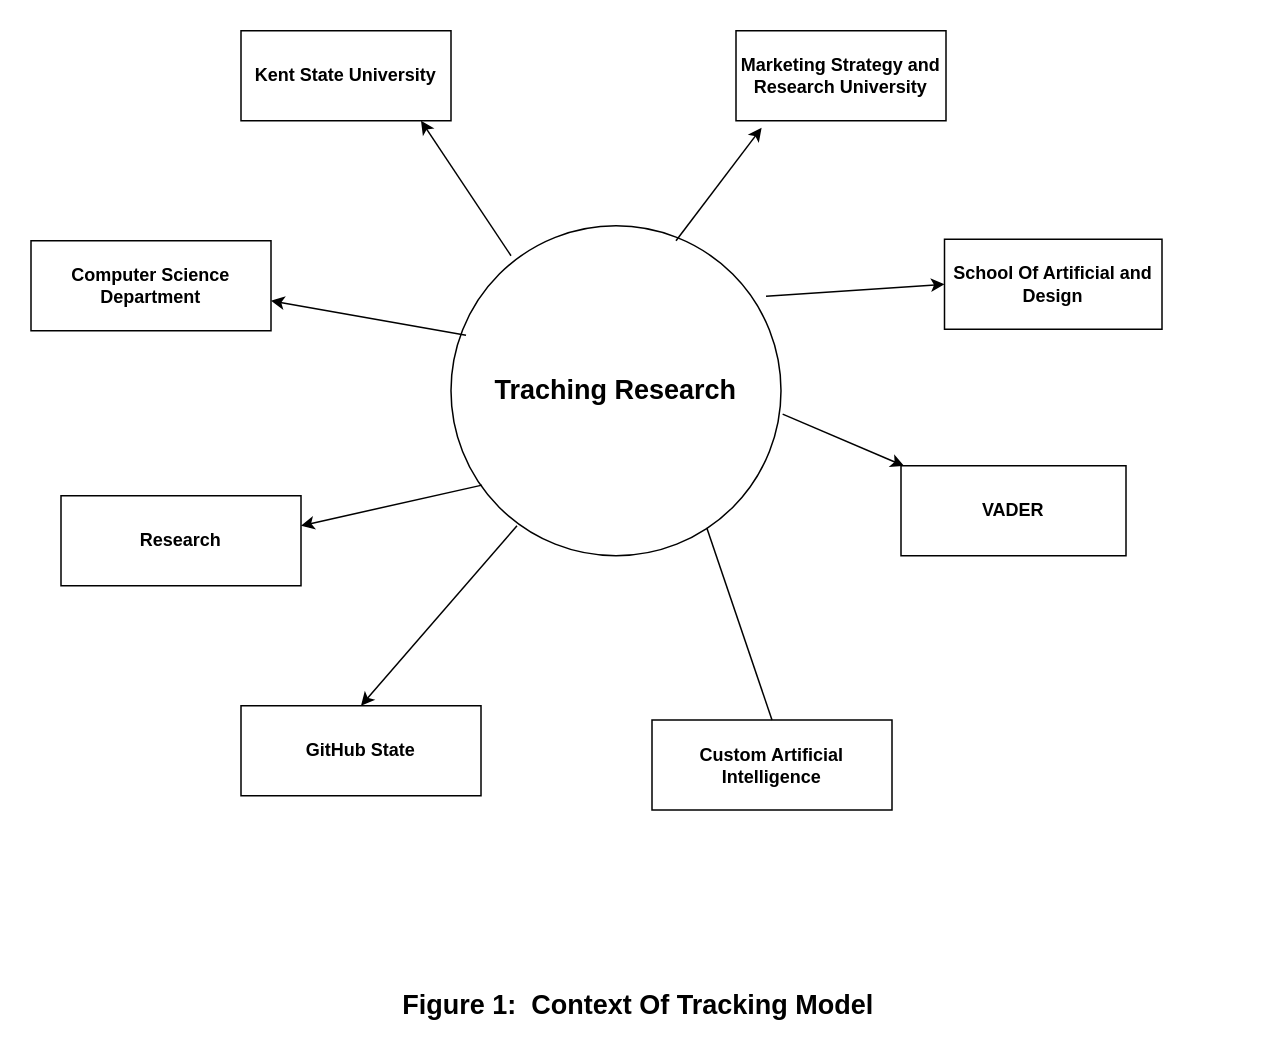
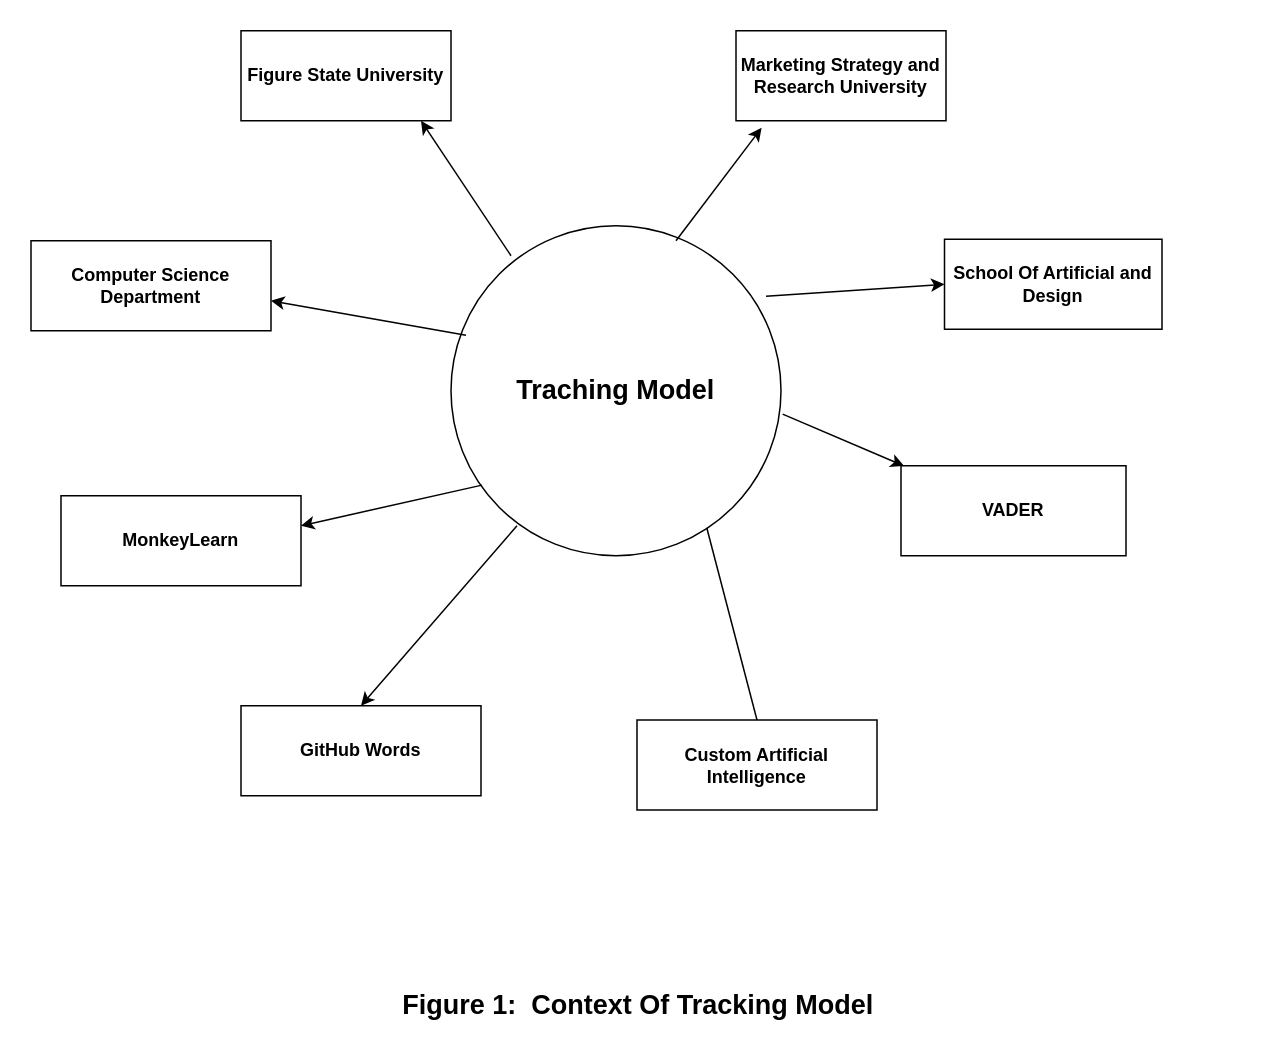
- <mxCell id="3" value="&lt;b&gt;Kent State University&lt;/b&gt;" style="rounded=0;whiteSpace=wrap;html=1;" vertex="1" parent="1"><mxGeometry x="160" y="20" width="140" height="60" as="geometry" /></mxCell>
+ <mxCell id="3" value="&lt;b&gt;Figure State University&lt;/b&gt;" style="rounded=0;whiteSpace=wrap;html=1;" vertex="1" parent="1"><mxGeometry x="160" y="20" width="140" height="60" as="geometry" /></mxCell>
- <mxCell id="2" value="&lt;font style=&quot;font-size: 18px&quot;&gt;&lt;b&gt;Traching Research&lt;/b&gt;&lt;/font&gt;" style="ellipse;whiteSpace=wrap;html=1;aspect=fixed;" vertex="1" parent="1"><mxGeometry x="300" y="150" width="220" height="220" as="geometry" /></mxCell>
+ <mxCell id="2" value="&lt;font style=&quot;font-size: 18px&quot;&gt;&lt;b&gt;Traching Model&lt;/b&gt;&lt;/font&gt;" style="ellipse;whiteSpace=wrap;html=1;aspect=fixed;" vertex="1" parent="1"><mxGeometry x="300" y="150" width="220" height="220" as="geometry" /></mxCell>
- <mxCell id="7" value="&lt;b&gt;Research&lt;/b&gt;" style="rounded=0;whiteSpace=wrap;html=1;" vertex="1" parent="1"><mxGeometry x="40" y="330" width="160" height="60" as="geometry" /></mxCell>
+ <mxCell id="7" value="&lt;b&gt;MonkeyLearn&lt;/b&gt;" style="rounded=0;whiteSpace=wrap;html=1;" vertex="1" parent="1"><mxGeometry x="40" y="330" width="160" height="60" as="geometry" /></mxCell>
- <mxCell id="10" value="&lt;b&gt;GitHub State&lt;/b&gt;" style="rounded=0;whiteSpace=wrap;html=1;" vertex="1" parent="1"><mxGeometry x="160" y="470" width="160" height="60" as="geometry" /></mxCell>
+ <mxCell id="10" value="&lt;b&gt;GitHub Words&lt;/b&gt;" style="rounded=0;whiteSpace=wrap;html=1;" vertex="1" parent="1"><mxGeometry x="160" y="470" width="160" height="60" as="geometry" /></mxCell>
- <mxCell id="9" value="&lt;b&gt;Custom Artificial Intelligence&lt;/b&gt;" style="rounded=0;whiteSpace=wrap;html=1;" vertex="1" parent="1"><mxGeometry x="434" y="479.5" width="160" height="60" as="geometry" /></mxCell>
+ <mxCell id="9" value="&lt;b&gt;Custom Artificial Intelligence&lt;/b&gt;" style="rounded=0;whiteSpace=wrap;html=1;" vertex="1" parent="1"><mxGeometry x="424" y="479.5" width="160" height="60" as="geometry" /></mxCell>
